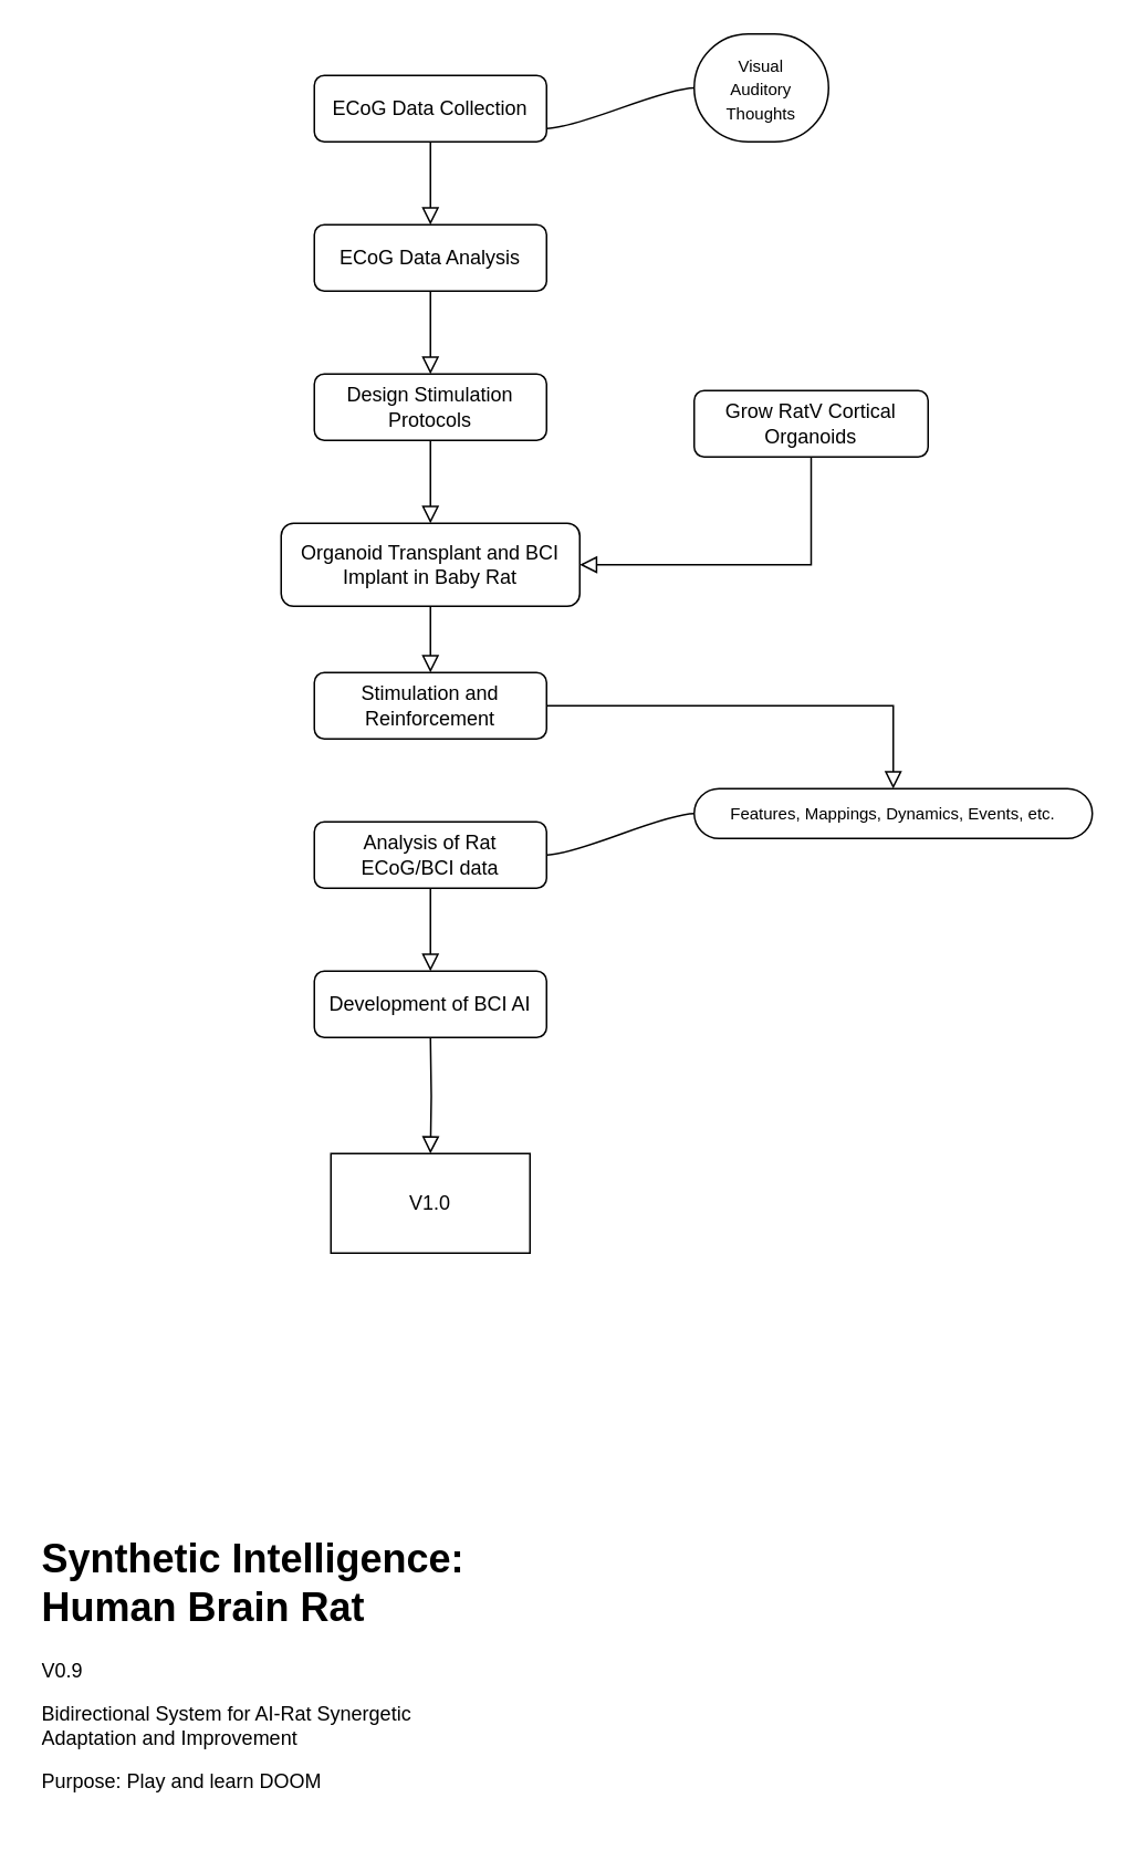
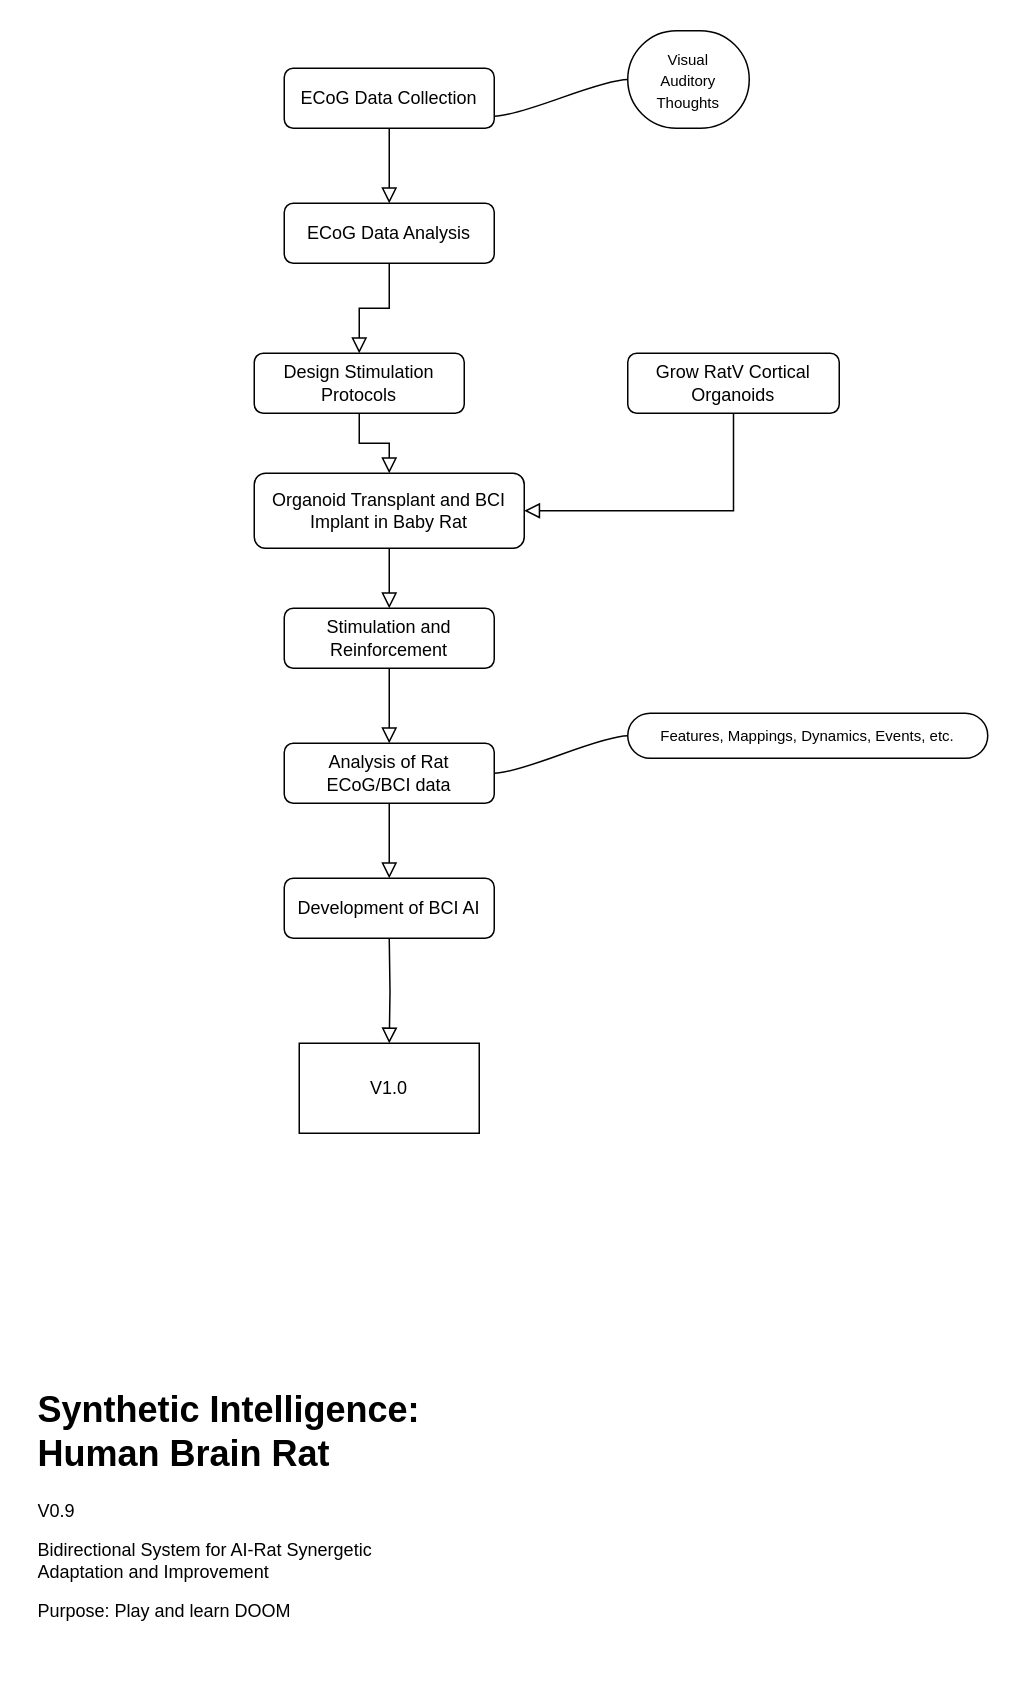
- <mxCell id="9" value="Design Stimulation Protocols" style="rounded=1;whiteSpace=wrap;html=1;fontSize=12;glass=0;strokeWidth=1;shadow=0;" vertex="1" parent="1"><mxGeometry x="189" y="225" width="140" height="40" as="geometry" /></mxCell>
+ <mxCell id="9" value="Design Stimulation Protocols" style="rounded=1;whiteSpace=wrap;html=1;fontSize=12;glass=0;strokeWidth=1;shadow=0;" vertex="1" parent="1"><mxGeometry x="169" y="235" width="140" height="40" as="geometry" /></mxCell>
- <mxCell id="12" value="" style="rounded=0;html=1;jettySize=auto;orthogonalLoop=1;fontSize=11;endArrow=block;endFill=0;endSize=8;strokeWidth=1;shadow=0;labelBackgroundColor=none;edgeStyle=orthogonalEdgeStyle;" edge="1" parent="1" source="13" target="20"><mxGeometry relative="1" as="geometry"><mxPoint x="269" y="495" as="targetPoint" /></mxGeometry></mxCell>
+ <mxCell id="12" value="" style="rounded=0;html=1;jettySize=auto;orthogonalLoop=1;fontSize=11;endArrow=block;endFill=0;endSize=8;strokeWidth=1;shadow=0;labelBackgroundColor=none;edgeStyle=orthogonalEdgeStyle;entryX=0.5;entryY=0;entryDx=0;entryDy=0;" edge="1" parent="1" source="13" target="18"><mxGeometry relative="1" as="geometry"><mxPoint x="269" y="495" as="targetPoint" /></mxGeometry></mxCell>
